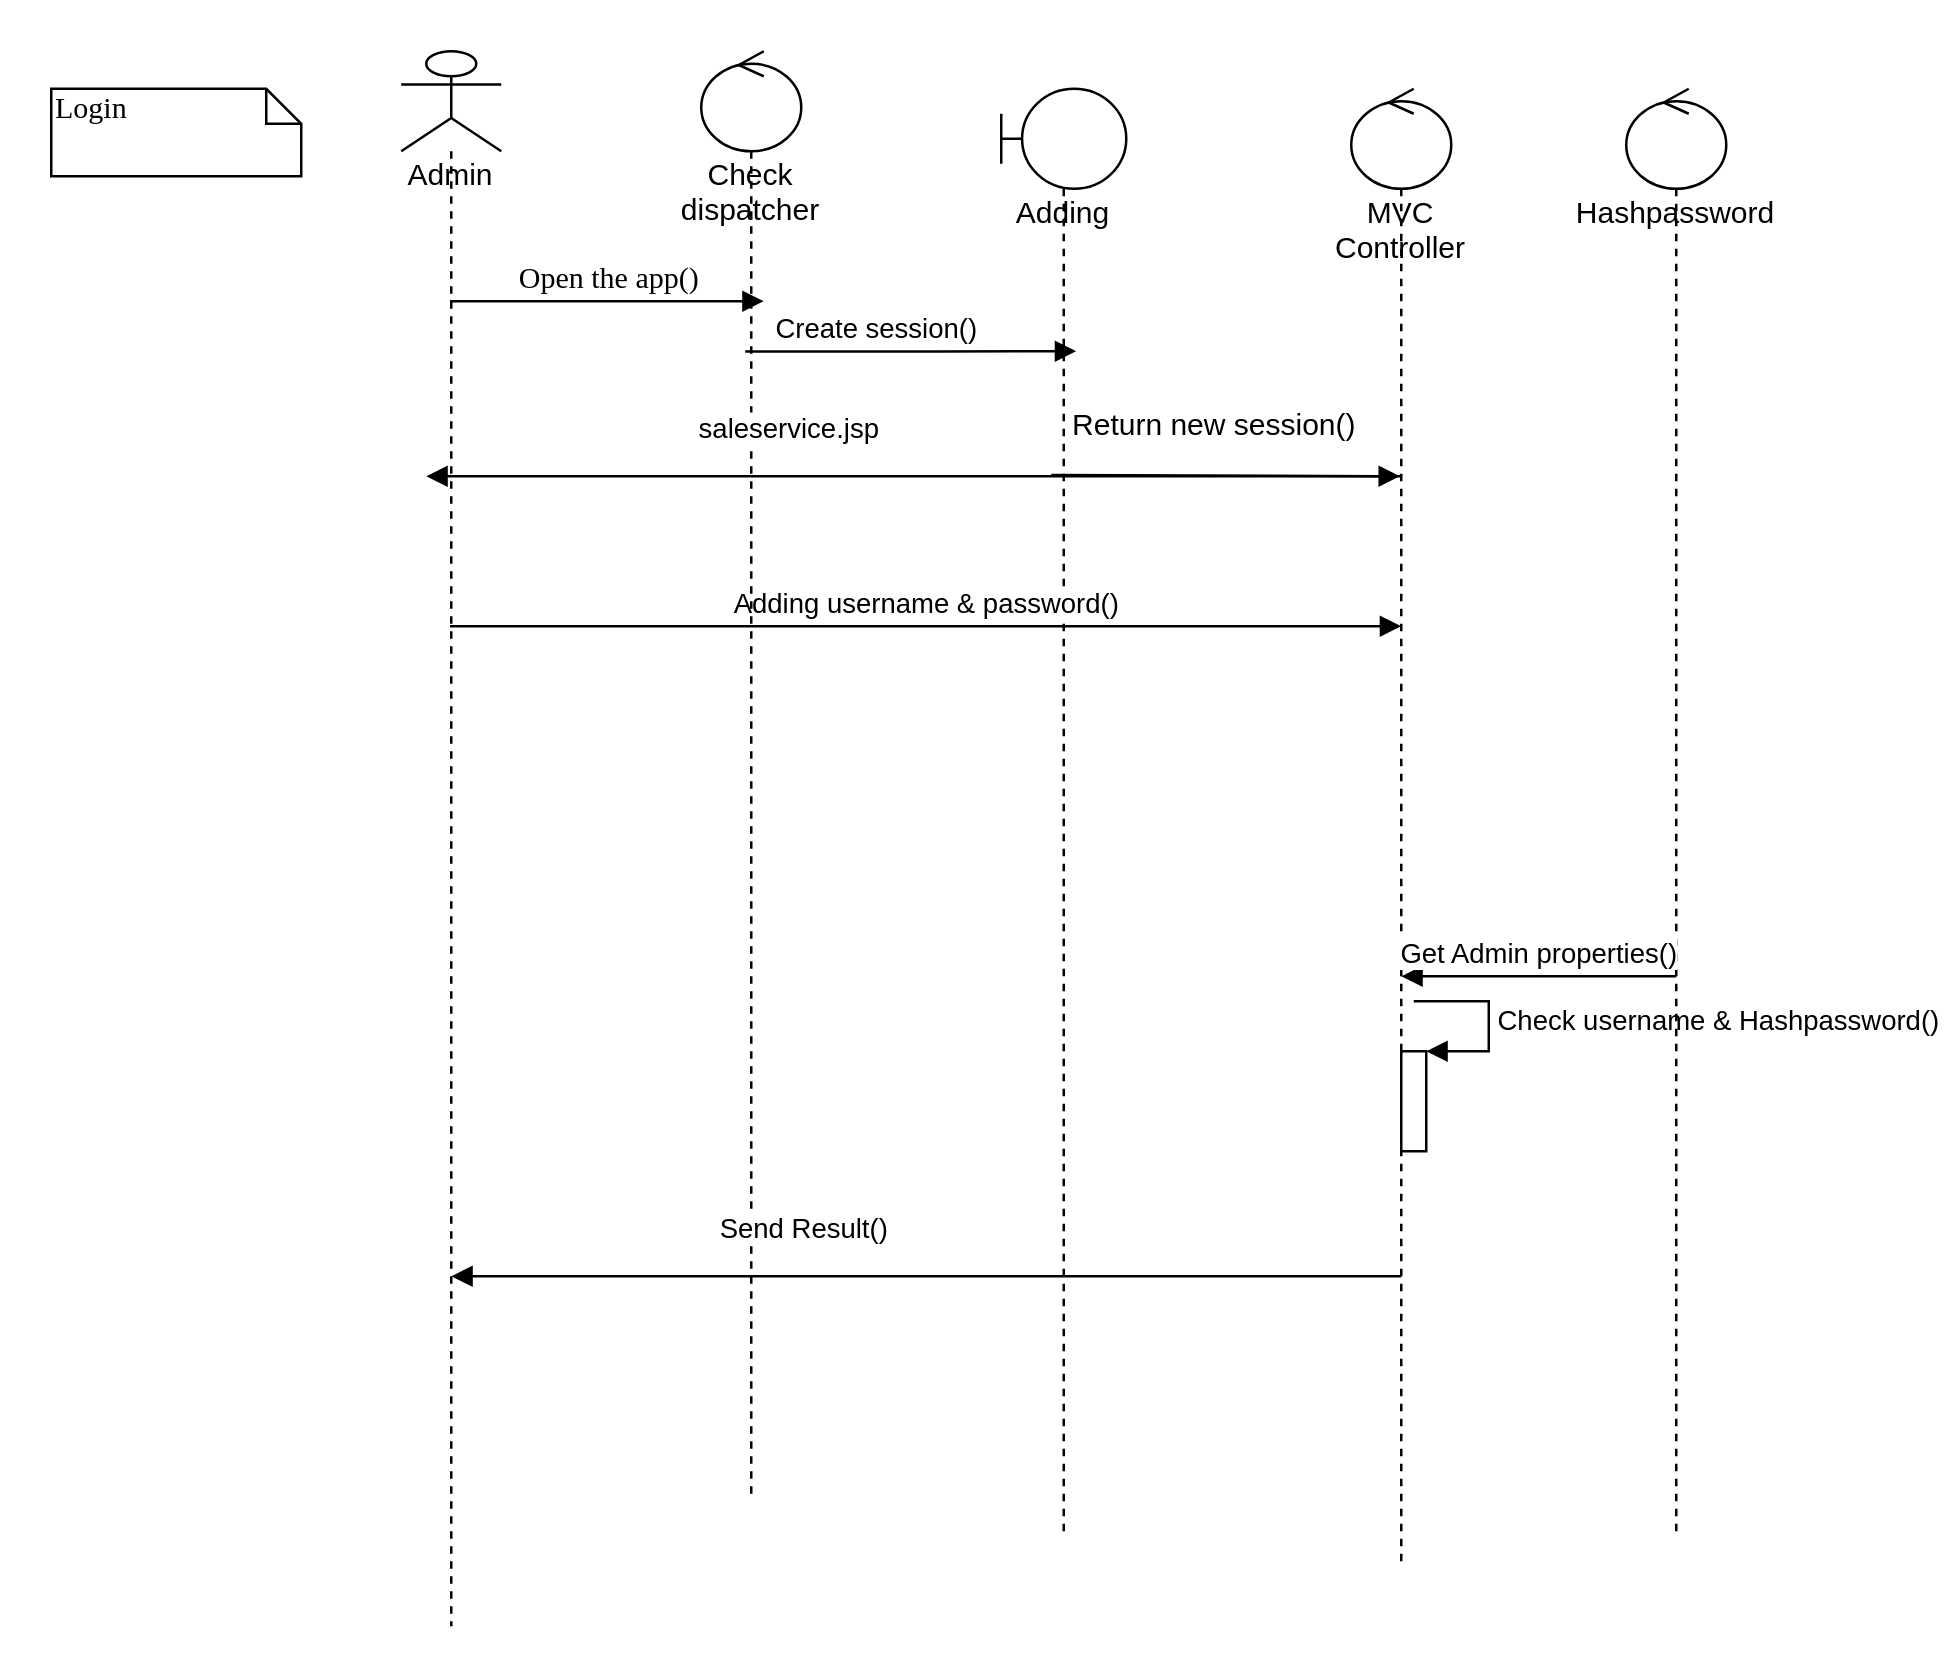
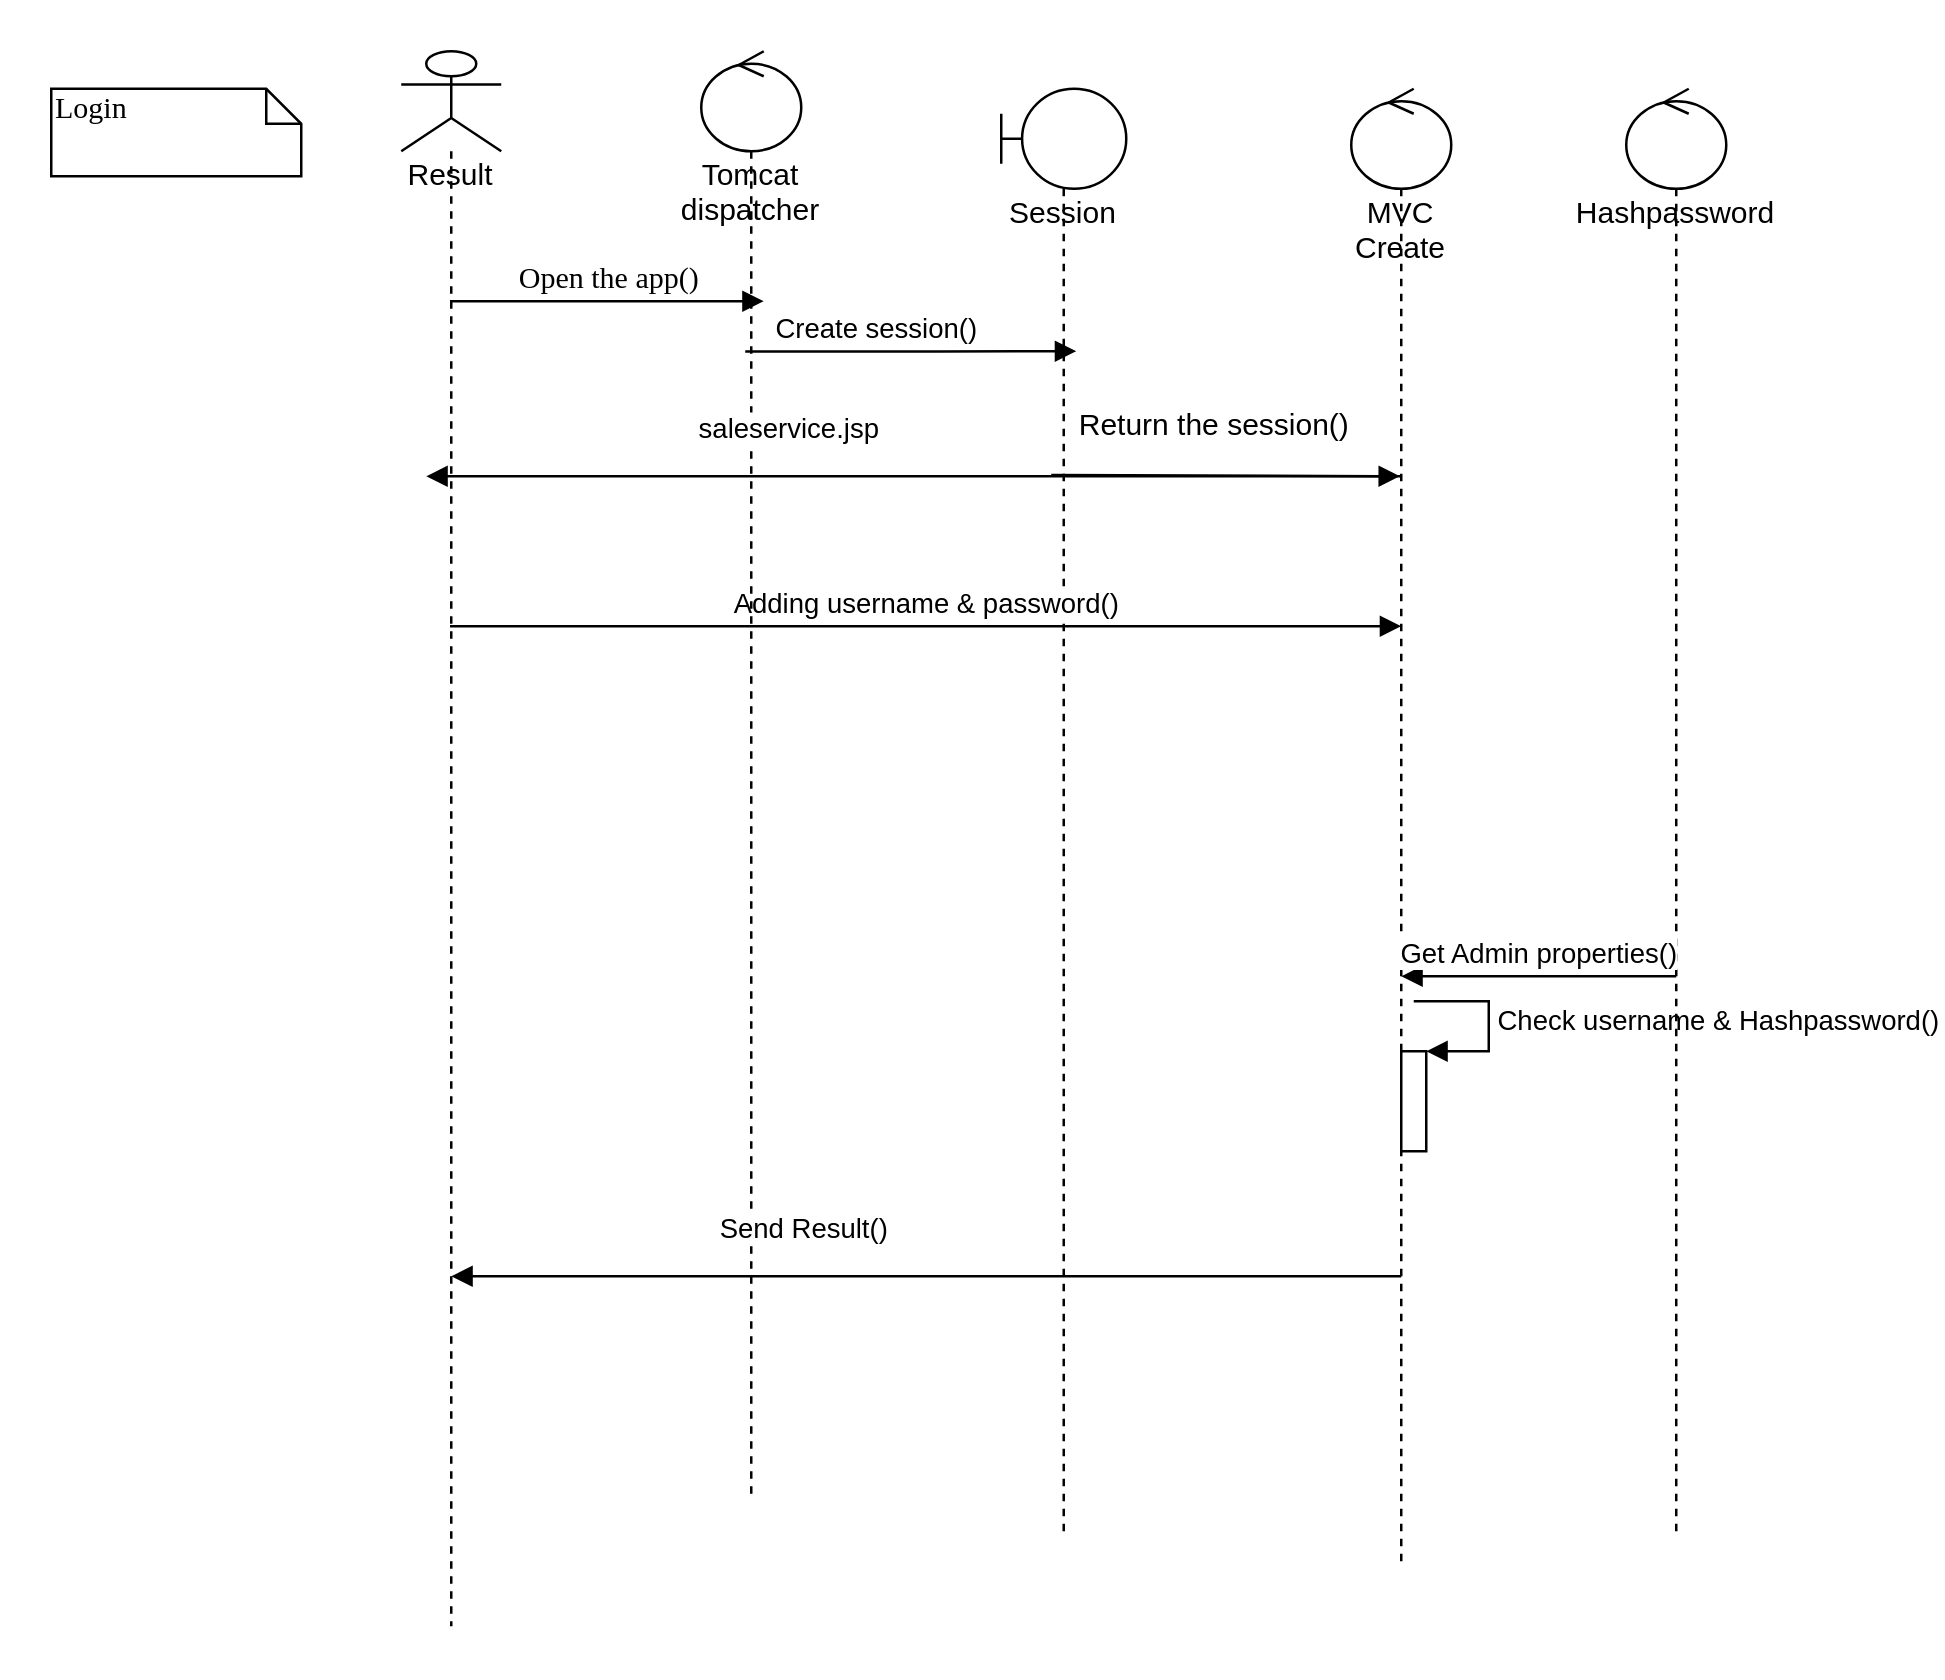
- <mxCell id="4" value="Admin" style="shape=umlLifeline;participant=umlActor;perimeter=lifelinePerimeter;whiteSpace=wrap;html=1;container=1;collapsible=0;recursiveResize=0;verticalAlign=top;spacingTop=36;outlineConnect=0;" vertex="1" parent="1"><mxGeometry x="160" y="20" width="40" height="630" as="geometry" /></mxCell>
+ <mxCell id="4" value="Result" style="shape=umlLifeline;participant=umlActor;perimeter=lifelinePerimeter;whiteSpace=wrap;html=1;container=1;collapsible=0;recursiveResize=0;verticalAlign=top;spacingTop=36;outlineConnect=0;" vertex="1" parent="1"><mxGeometry x="160" y="20" width="40" height="630" as="geometry" /></mxCell>
- <mxCell id="10" value="Check dispatcher" style="shape=umlLifeline;participant=umlControl;perimeter=lifelinePerimeter;whiteSpace=wrap;html=1;container=1;collapsible=0;recursiveResize=0;verticalAlign=top;spacingTop=36;outlineConnect=0;" vertex="1" parent="1"><mxGeometry x="280" y="20" width="40" height="580" as="geometry" /></mxCell>
+ <mxCell id="10" value="Tomcat dispatcher" style="shape=umlLifeline;participant=umlControl;perimeter=lifelinePerimeter;whiteSpace=wrap;html=1;container=1;collapsible=0;recursiveResize=0;verticalAlign=top;spacingTop=36;outlineConnect=0;" vertex="1" parent="1"><mxGeometry x="280" y="20" width="40" height="580" as="geometry" /></mxCell>
- <mxCell id="5" value="Adding" style="shape=umlLifeline;participant=umlBoundary;perimeter=lifelinePerimeter;whiteSpace=wrap;html=1;container=1;collapsible=0;recursiveResize=0;verticalAlign=top;spacingTop=36;outlineConnect=0;" vertex="1" parent="1"><mxGeometry x="400" y="35" width="50" height="580" as="geometry" /></mxCell>
+ <mxCell id="5" value="Session" style="shape=umlLifeline;participant=umlBoundary;perimeter=lifelinePerimeter;whiteSpace=wrap;html=1;container=1;collapsible=0;recursiveResize=0;verticalAlign=top;spacingTop=36;outlineConnect=0;" vertex="1" parent="1"><mxGeometry x="400" y="35" width="50" height="580" as="geometry" /></mxCell>
- <mxCell id="11" value="MVC Controller" style="shape=umlLifeline;participant=umlControl;perimeter=lifelinePerimeter;whiteSpace=wrap;html=1;container=1;collapsible=0;recursiveResize=0;verticalAlign=top;spacingTop=36;outlineConnect=0;" vertex="1" parent="1"><mxGeometry x="540" y="35" width="40" height="590" as="geometry" /></mxCell>
+ <mxCell id="11" value="MVC Create" style="shape=umlLifeline;participant=umlControl;perimeter=lifelinePerimeter;whiteSpace=wrap;html=1;container=1;collapsible=0;recursiveResize=0;verticalAlign=top;spacingTop=36;outlineConnect=0;" vertex="1" parent="1"><mxGeometry x="540" y="35" width="40" height="590" as="geometry" /></mxCell>
- <mxCell id="14" value="Return new session()" style="text;html=1;align=center;verticalAlign=middle;resizable=0;points=[];autosize=1;strokeColor=none;fillColor=none;" vertex="1" parent="1"><mxGeometry x="420" y="160" width="130" height="20" as="geometry" /></mxCell>
+ <mxCell id="14" value="Return the session()" style="text;html=1;align=center;verticalAlign=middle;resizable=0;points=[];autosize=1;strokeColor=none;fillColor=none;" vertex="1" parent="1"><mxGeometry x="420" y="160" width="130" height="20" as="geometry" /></mxCell>
